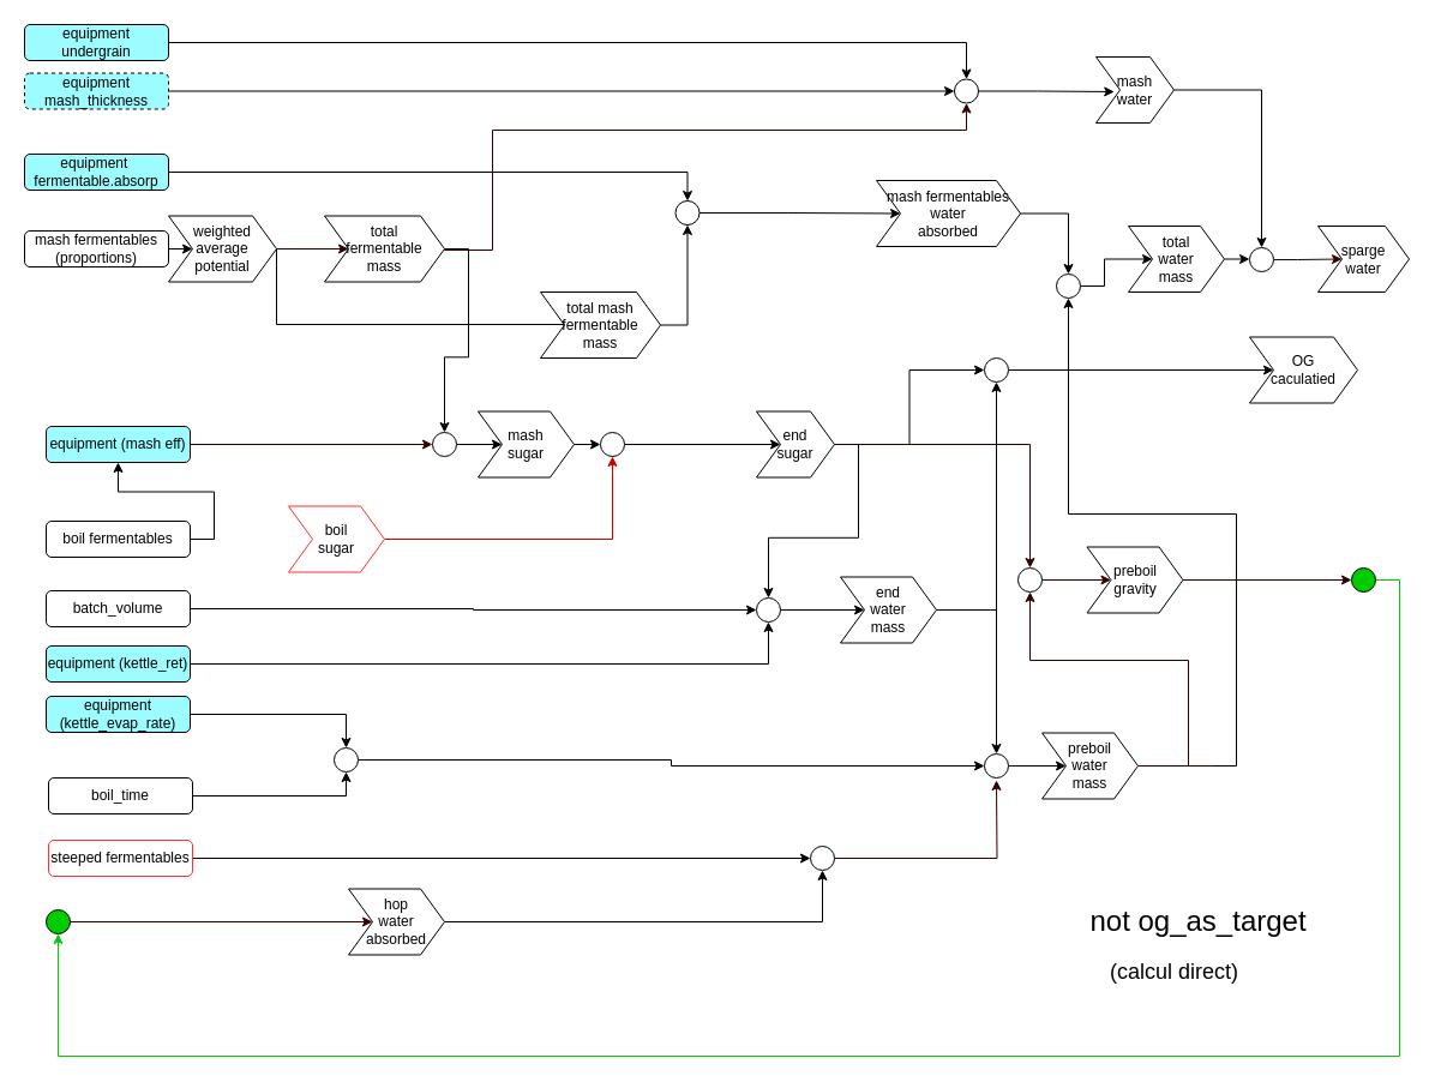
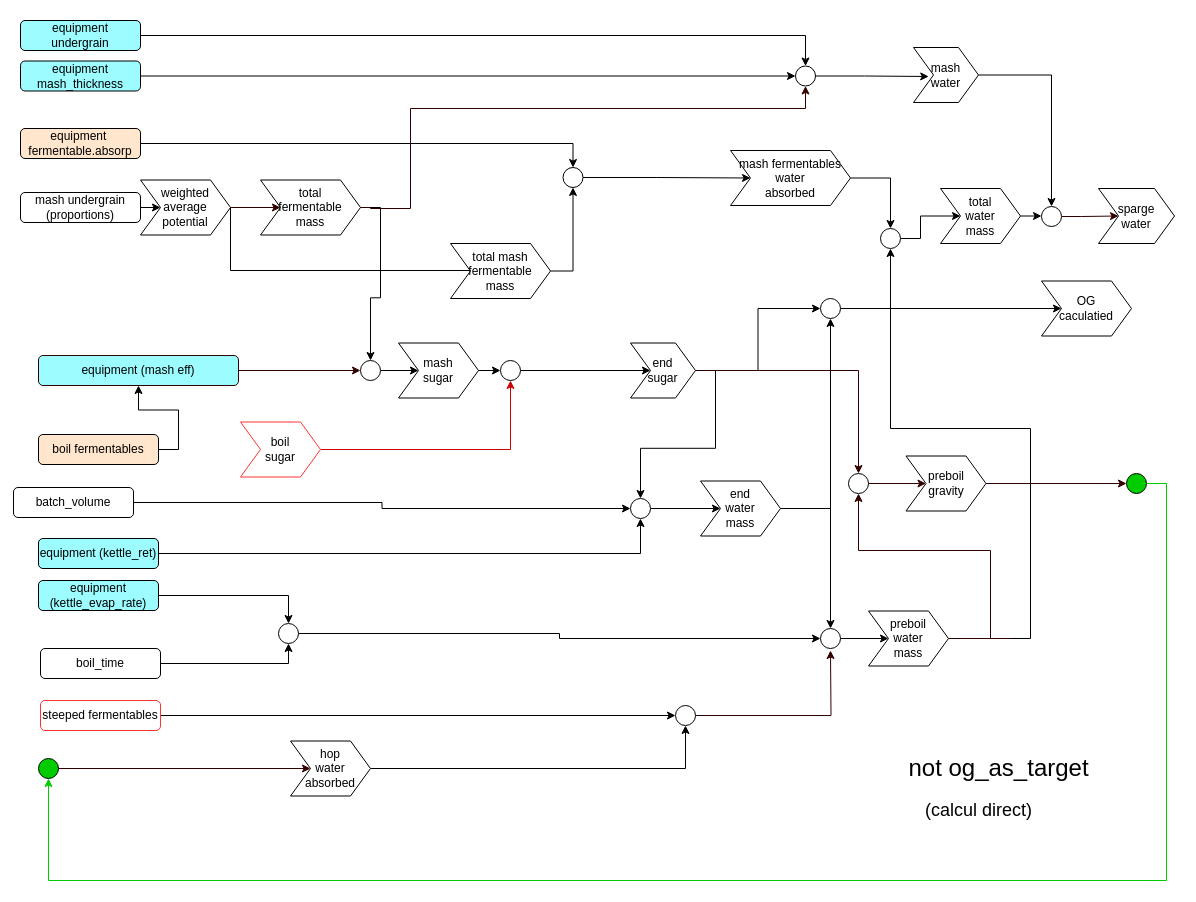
- <mxCell id="38" value="equipment&lt;br&gt;mash_thickness" style="rounded=1;whiteSpace=wrap;html=1;fillColor=#9CFCFF;dashed=1;" parent="1" vertex="1"><mxGeometry x="20" y="60.5" width="120" height="30" as="geometry" /></mxCell>
+ <mxCell id="38" value="equipment&lt;br&gt;mash_thickness" style="rounded=1;whiteSpace=wrap;html=1;fillColor=#9CFCFF;" parent="1" vertex="1"><mxGeometry x="20" y="60.5" width="120" height="30" as="geometry" /></mxCell>
- <mxCell id="26" value="equipment&amp;nbsp;&lt;br&gt;fermentable.absorp&lt;br&gt;" style="rounded=1;whiteSpace=wrap;html=1;fillColor=#9CFCFF;" parent="1" vertex="1"><mxGeometry x="20" y="128" width="120" height="30" as="geometry" /></mxCell>
+ <mxCell id="26" value="equipment&amp;nbsp;&lt;br&gt;fermentable.absorp&lt;br&gt;" style="rounded=1;whiteSpace=wrap;html=1;fillColor=#ffe6cc;" parent="1" vertex="1"><mxGeometry x="20" y="128" width="120" height="30" as="geometry" /></mxCell>
- <mxCell id="16" value="mash fermentables (proportions)" style="rounded=1;whiteSpace=wrap;html=1;" parent="1" vertex="1"><mxGeometry x="20" y="192" width="120" height="30" as="geometry" /></mxCell>
+ <mxCell id="16" value="mash undergrain (proportions)" style="rounded=1;whiteSpace=wrap;html=1;" parent="1" vertex="1"><mxGeometry x="20" y="192" width="120" height="30" as="geometry" /></mxCell>
- <mxCell id="65" value="total&lt;br&gt;fermentable&lt;br&gt;mass" style="shape=step;perimeter=stepPerimeter;whiteSpace=wrap;html=1;fixedSize=1;" parent="1" vertex="1"><mxGeometry x="270" y="179.5" width="100" height="55" as="geometry" /></mxCell>
+ <mxCell id="65" value="total&lt;br&gt;fermentable&lt;br&gt;mass" style="shape=step;perimeter=stepPerimeter;whiteSpace=wrap;html=1;fixedSize=1;" parent="1" vertex="1"><mxGeometry x="260" y="179.5" width="100" height="55" as="geometry" /></mxCell>
- <mxCell id="18" value="equipment (mash eff)" style="rounded=1;whiteSpace=wrap;html=1;fillColor=#9CFCFF;strokeColor=#330000;" parent="1" vertex="1"><mxGeometry x="38" y="355" width="120" height="30" as="geometry" /></mxCell>
+ <mxCell id="18" value="equipment (mash eff)" style="rounded=1;whiteSpace=wrap;html=1;fillColor=#9CFCFF;strokeColor=#330000;" parent="1" vertex="1"><mxGeometry x="38" y="355" width="200" height="30" as="geometry" /></mxCell>
- <mxCell id="11" value="boil fermentables" style="rounded=1;whiteSpace=wrap;html=1;" parent="1" vertex="1"><mxGeometry x="38" y="434" width="120" height="30" as="geometry" /></mxCell>
+ <mxCell id="11" value="boil fermentables" style="rounded=1;whiteSpace=wrap;html=1;fillColor=#ffe6cc;" parent="1" vertex="1"><mxGeometry x="38" y="434" width="120" height="30" as="geometry" /></mxCell>
- <mxCell id="3" value="batch_volume" style="rounded=1;whiteSpace=wrap;html=1;" parent="1" vertex="1"><mxGeometry x="38" y="492" width="120" height="30" as="geometry" /></mxCell>
+ <mxCell id="3" value="batch_volume" style="rounded=1;whiteSpace=wrap;html=1;" parent="1" vertex="1"><mxGeometry x="13" y="487" width="120" height="30" as="geometry" /></mxCell>
